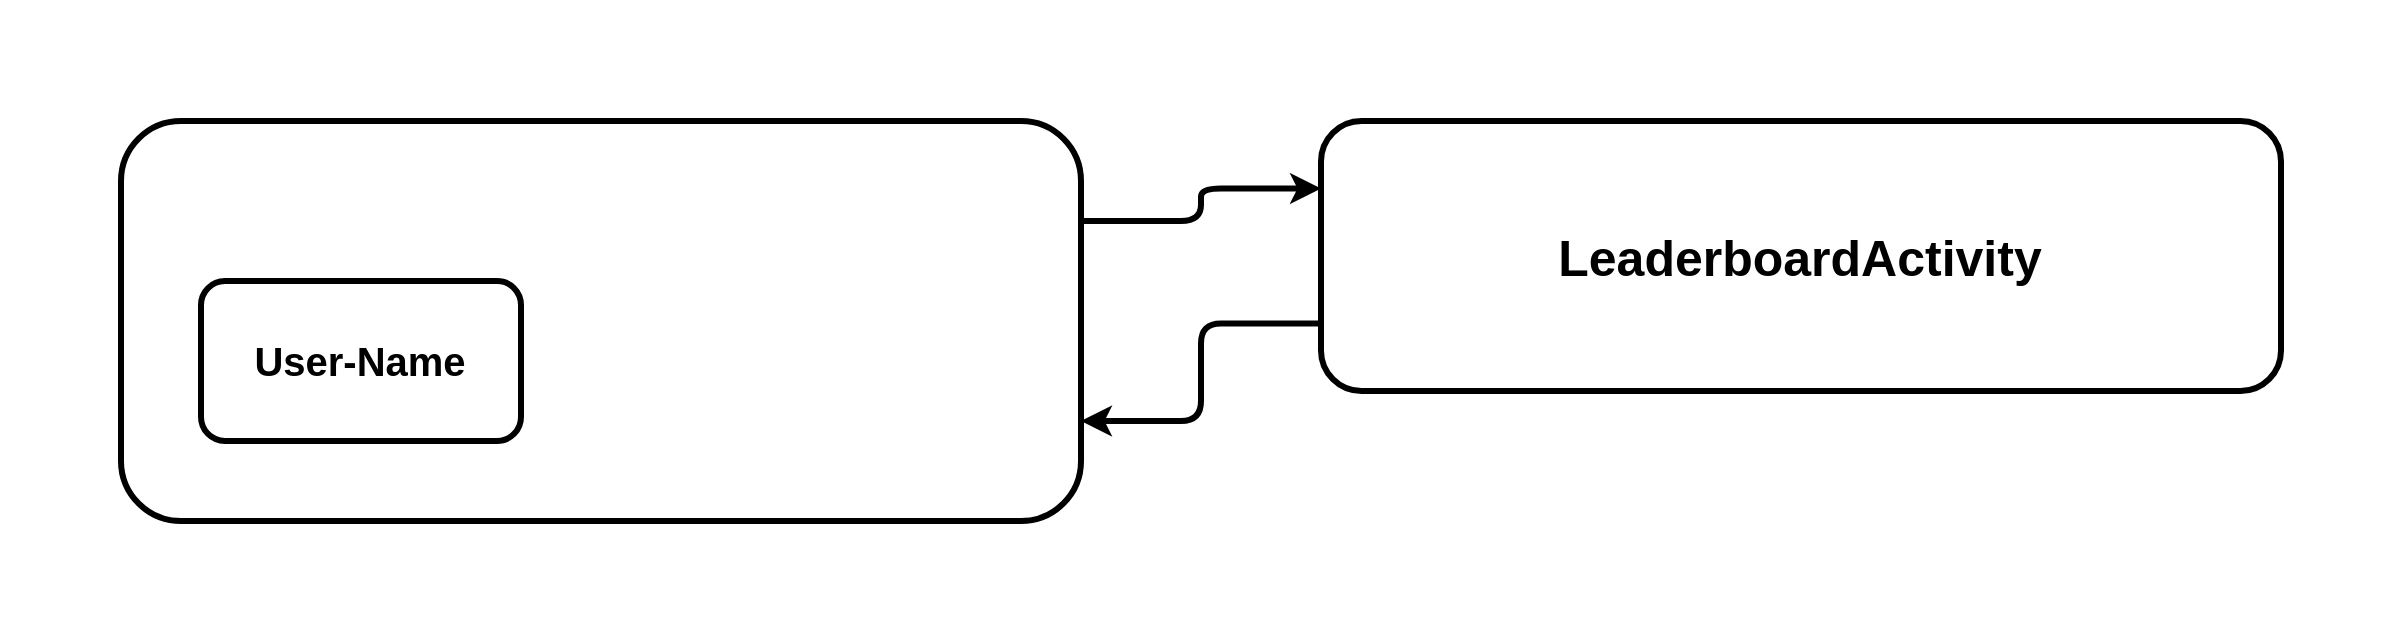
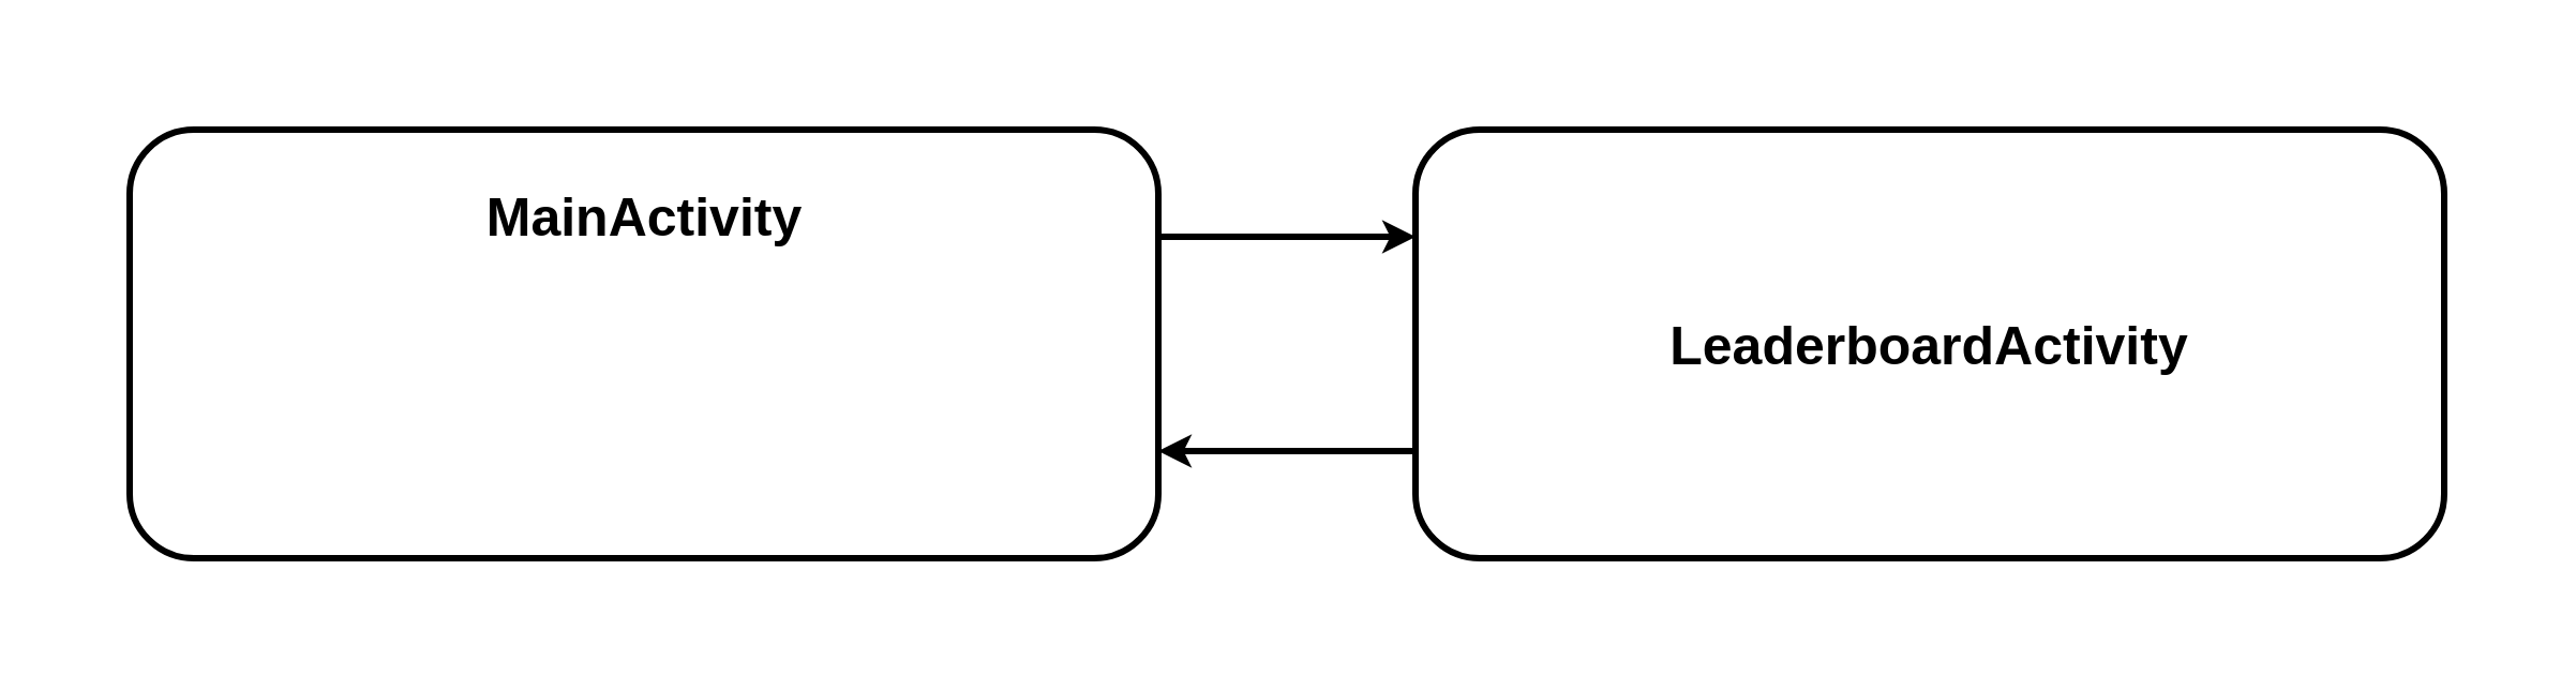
+ <mxCell id="5" value="&lt;b&gt;&lt;font style=&quot;font-size: 25px&quot;&gt;MainActivity&lt;/font&gt;&lt;/b&gt;" style="text;html=1;align=center;verticalAlign=middle;resizable=0;points=[];autosize=1;" vertex="1" parent="1"><mxGeometry x="220" y="90" width="160" height="20" as="geometry" /></mxCell>
- <mxCell id="7" value="&lt;b&gt;&lt;font style=&quot;font-size: 25px&quot;&gt;LeaderboardActivity&lt;/font&gt;&lt;/b&gt;" style="rounded=1;whiteSpace=wrap;html=1;strokeWidth=3;" vertex="1" parent="1"><mxGeometry x="660" y="60" width="480" height="135" as="geometry" /></mxCell>
+ <mxCell id="7" value="&lt;b&gt;&lt;font style=&quot;font-size: 25px&quot;&gt;LeaderboardActivity&lt;/font&gt;&lt;/b&gt;" style="rounded=1;whiteSpace=wrap;html=1;strokeWidth=3;" vertex="1" parent="1"><mxGeometry x="660" y="60" width="480" height="200" as="geometry" /></mxCell>
- <mxCell id="4" value="&lt;b&gt;&lt;font style=&quot;font-size: 20px&quot;&gt;User-Name&lt;/font&gt;&lt;/b&gt;" style="rounded=1;whiteSpace=wrap;html=1;strokeWidth=3;" vertex="1" parent="1"><mxGeometry x="100" y="140" width="160" height="80" as="geometry" /></mxCell>
